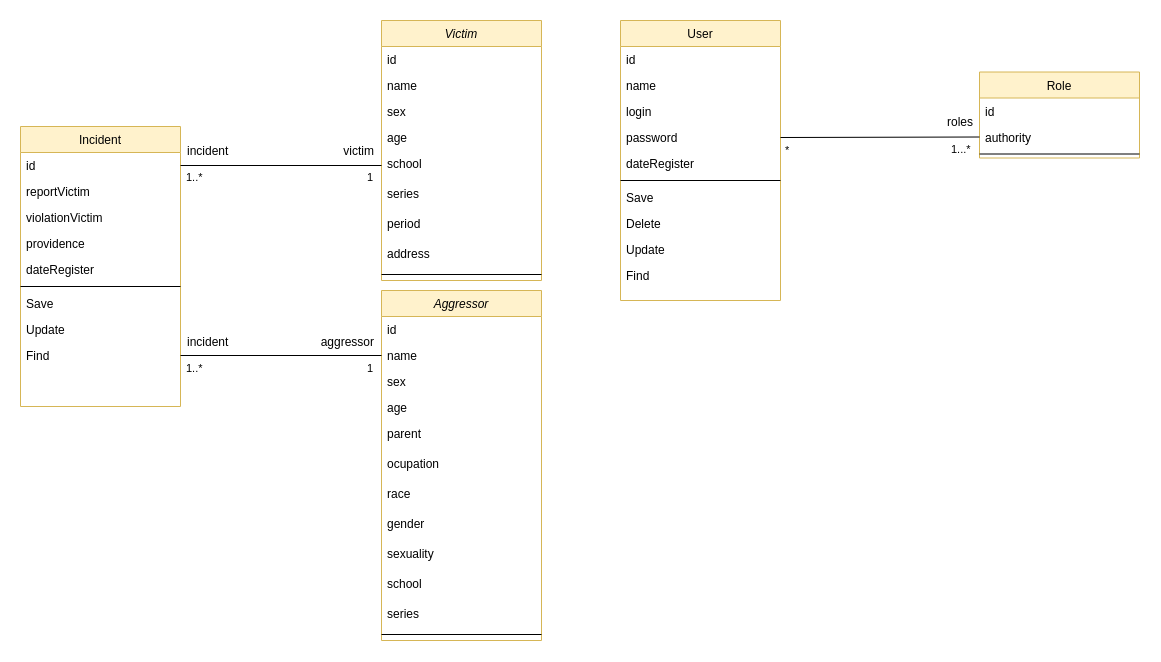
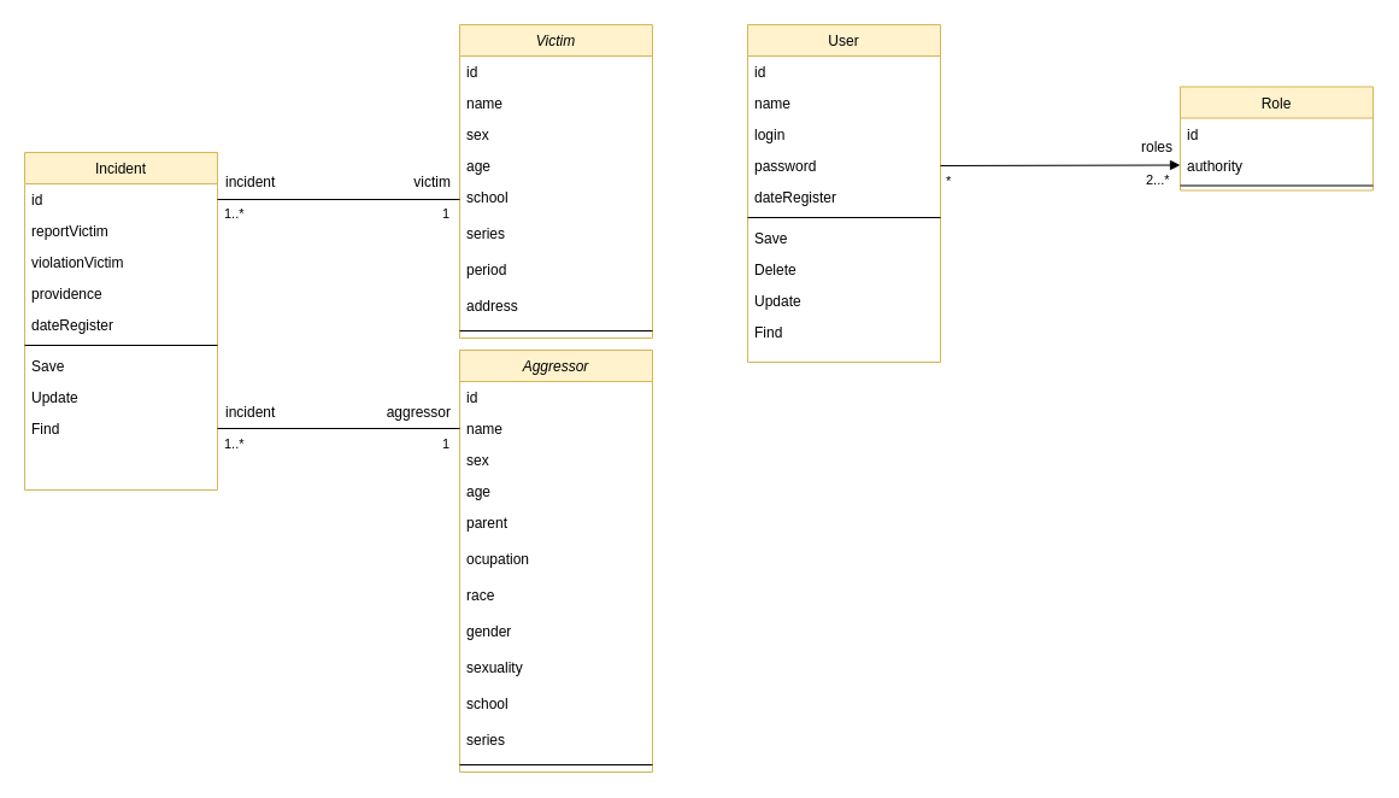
- <mxCell id="66" value="" style="endArrow=none;html=1;rounded=0;exitX=1;exitY=0.5;exitDx=0;exitDy=0;entryX=0;entryY=0.5;entryDx=0;entryDy=0;" edge="1" parent="1" source="51" target="60"><mxGeometry width="50" height="50" relative="1" as="geometry"><mxPoint x="849" y="173" as="sourcePoint" /><mxPoint x="899" y="174" as="targetPoint" /></mxGeometry></mxCell>
+ <mxCell id="66" value="" style="endArrow=block;html=1;rounded=0;exitX=1;exitY=0.5;exitDx=0;exitDy=0;entryX=0;entryY=0.5;entryDx=0;entryDy=0;" edge="1" parent="1" source="51" target="60"><mxGeometry width="50" height="50" relative="1" as="geometry"><mxPoint x="849" y="173" as="sourcePoint" /><mxPoint x="899" y="174" as="targetPoint" /></mxGeometry></mxCell>
- <mxCell id="63" value="1...*" style="edgeLabel;resizable=0;html=1;align=left;verticalAlign=top;labelBackgroundColor=none;" connectable="0" vertex="1" parent="62"><mxGeometry x="169" y="26" as="geometry" /></mxCell>
+ <mxCell id="63" value="2...*" style="edgeLabel;resizable=0;html=1;align=left;verticalAlign=top;labelBackgroundColor=none;" connectable="0" vertex="1" parent="62"><mxGeometry x="169" y="26" as="geometry" /></mxCell>
